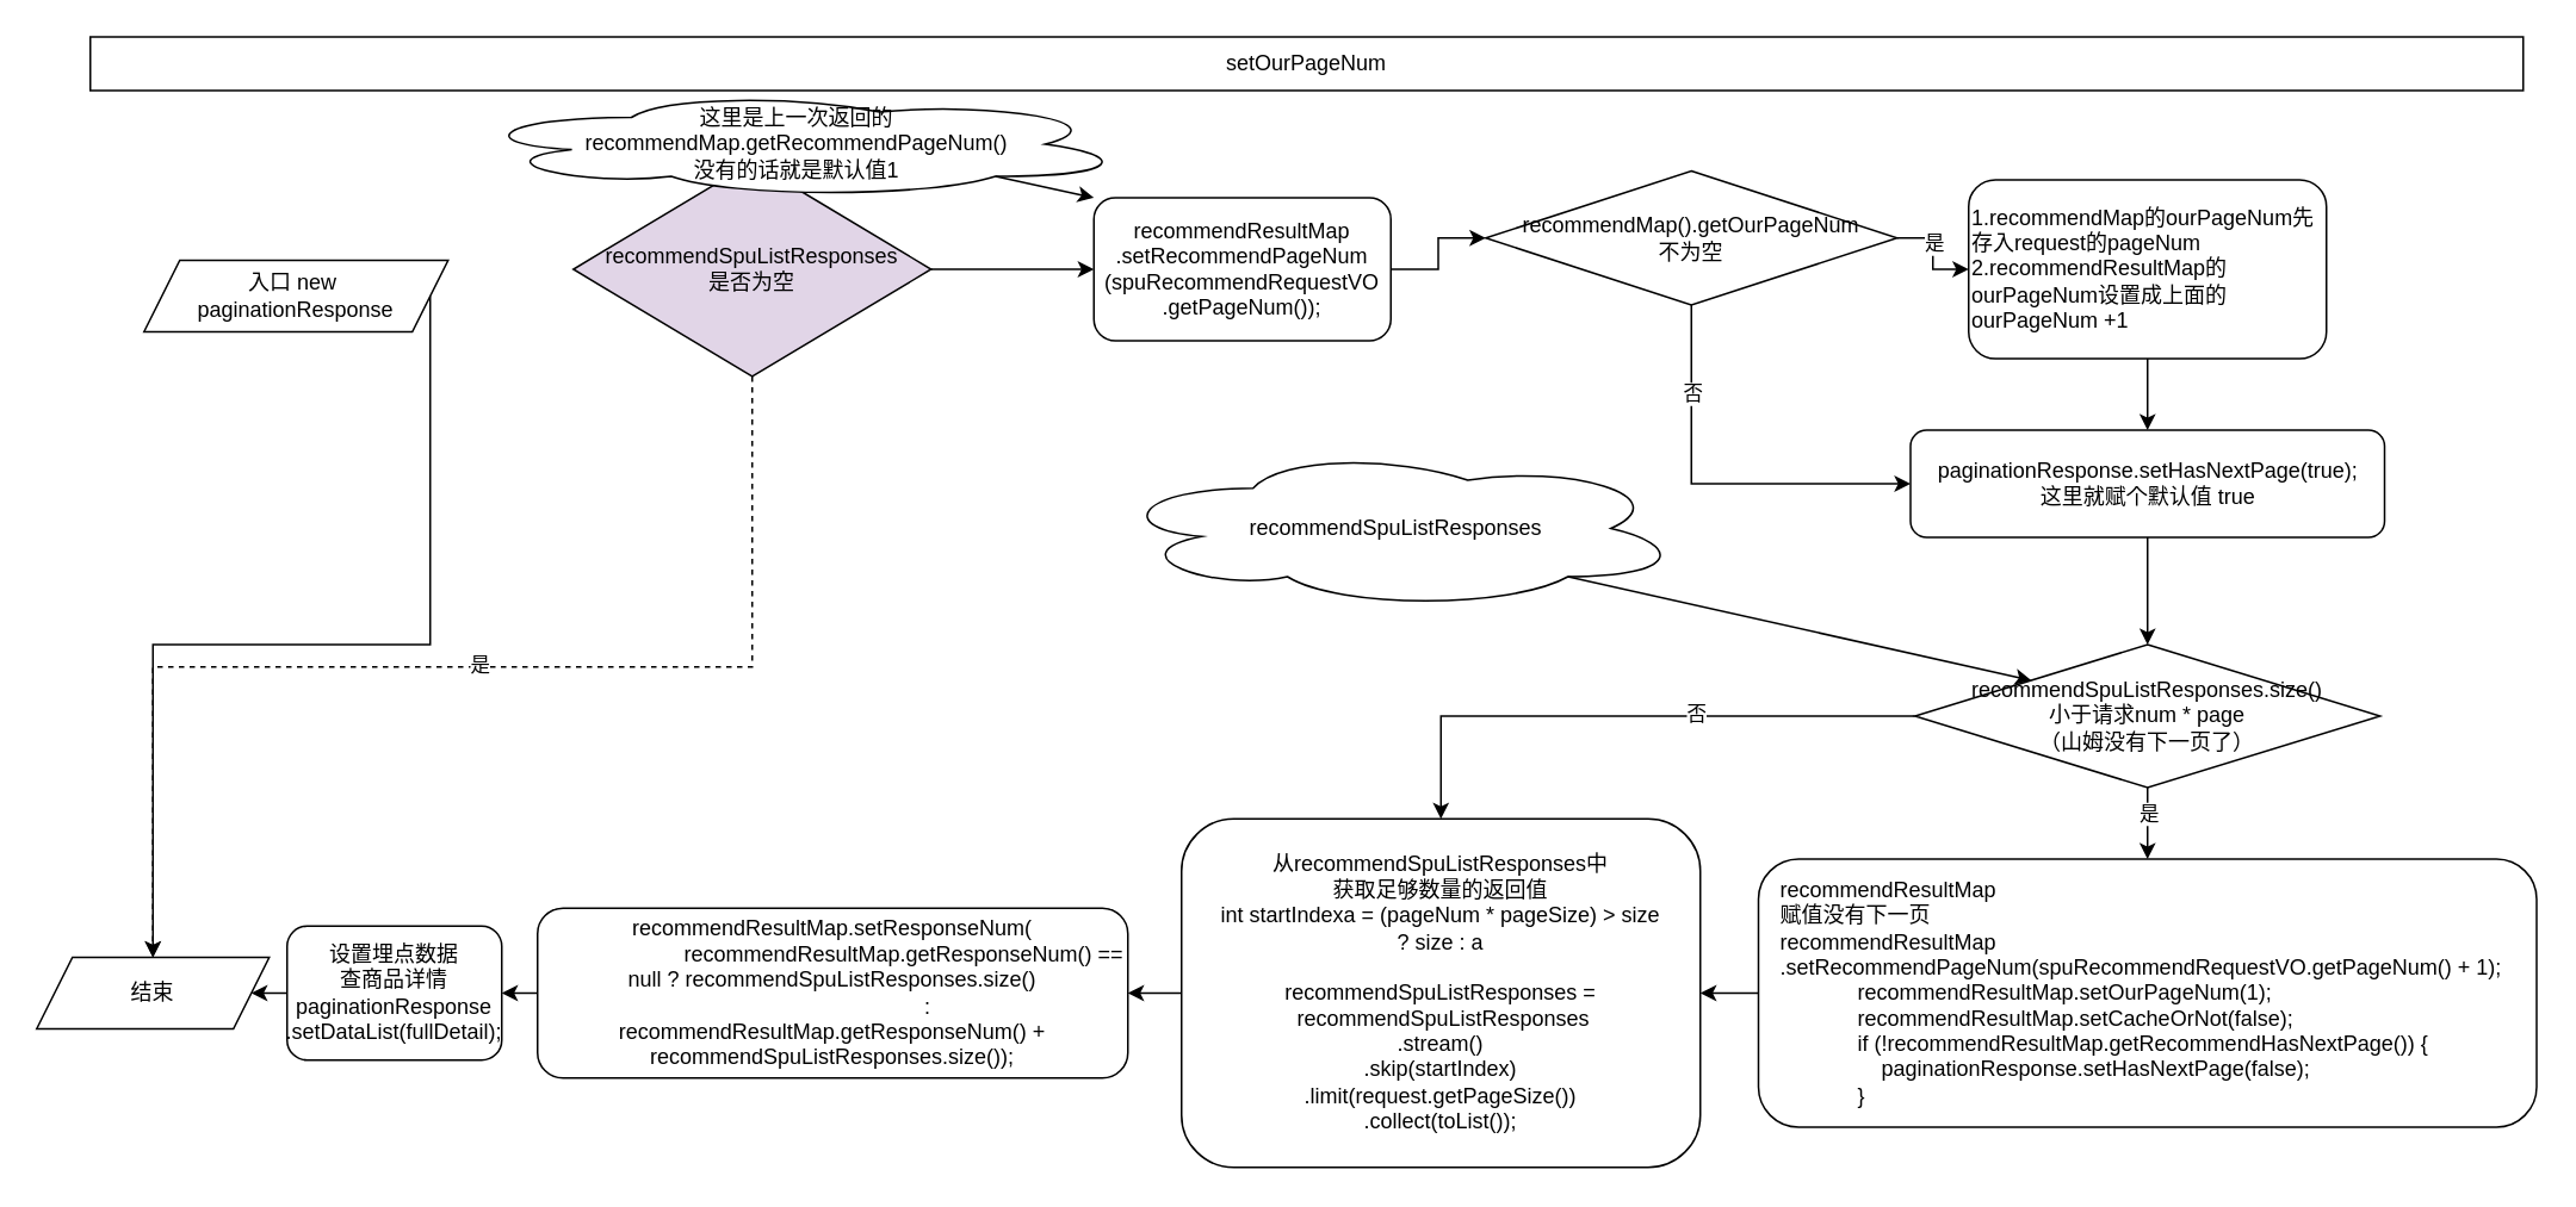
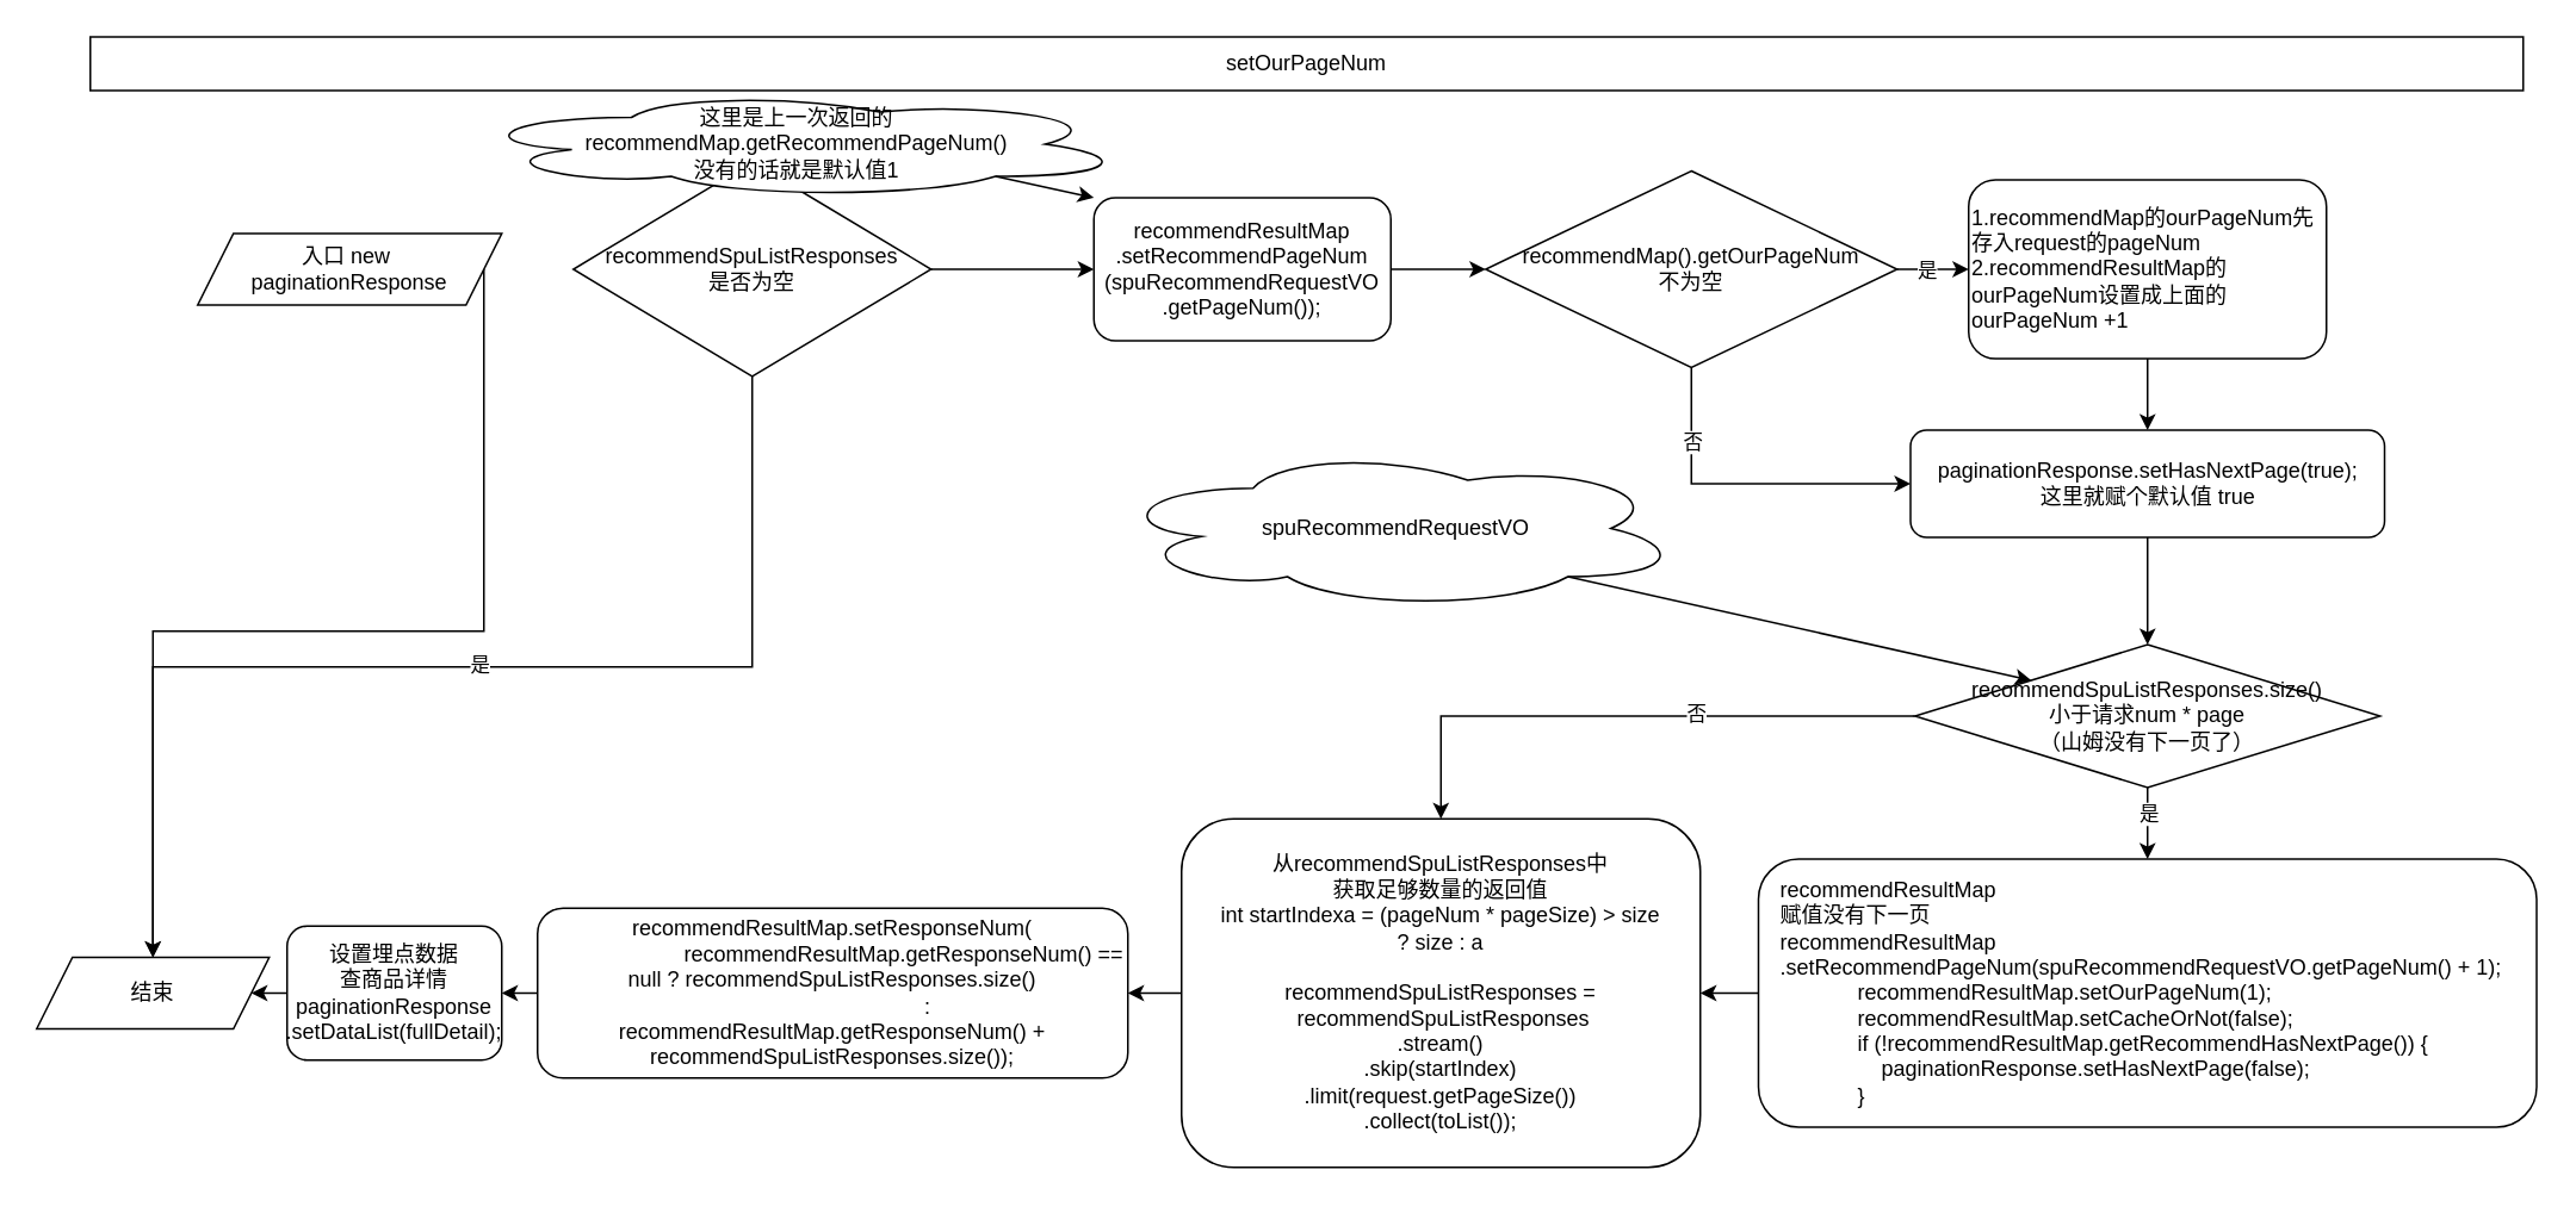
- <mxCell id="18" value="recommendMap().getOurPageNum&lt;br&gt;不为空" style="rhombus;whiteSpace=wrap;html=1;" vertex="1" parent="1"><mxGeometry x="830" y="95" width="230" height="75" as="geometry" /></mxCell>
+ <mxCell id="18" value="recommendMap().getOurPageNum&lt;br&gt;不为空" style="rhombus;whiteSpace=wrap;html=1;" vertex="1" parent="1"><mxGeometry x="830" y="95" width="230" height="110" as="geometry" /></mxCell>
- <mxCell id="9" value="recommendSpuListResponses&lt;br&gt;是否为空" style="rhombus;whiteSpace=wrap;html=1;fillColor=#e1d5e7;" vertex="1" parent="1"><mxGeometry x="320" y="90" width="200" height="120" as="geometry" /></mxCell>
+ <mxCell id="9" value="recommendSpuListResponses&lt;br&gt;是否为空" style="rhombus;whiteSpace=wrap;html=1;" vertex="1" parent="1"><mxGeometry x="320" y="90" width="200" height="120" as="geometry" /></mxCell>
- <mxCell id="4" value="入口 new&amp;nbsp;&lt;br&gt;paginationResponse" style="shape=parallelogram;perimeter=parallelogramPerimeter;whiteSpace=wrap;html=1;fixedSize=1;" vertex="1" parent="1"><mxGeometry x="80" y="145" width="170" height="40" as="geometry" /></mxCell>
+ <mxCell id="4" value="入口 new&amp;nbsp;&lt;br&gt;paginationResponse" style="shape=parallelogram;perimeter=parallelogramPerimeter;whiteSpace=wrap;html=1;fixedSize=1;" vertex="1" parent="1"><mxGeometry x="110" y="130" width="170" height="40" as="geometry" /></mxCell>
- <mxCell id="28" value="recommendSpuListResponses" style="ellipse;shape=cloud;whiteSpace=wrap;html=1;" vertex="1" parent="1"><mxGeometry x="620" y="250" width="320" height="90" as="geometry" /></mxCell>
+ <mxCell id="28" value="spuRecommendRequestVO" style="ellipse;shape=cloud;whiteSpace=wrap;html=1;" vertex="1" parent="1"><mxGeometry x="620" y="250" width="320" height="90" as="geometry" /></mxCell>
- <mxCell id="6" style="edgeStyle=orthogonalEdgeStyle;rounded=0;orthogonalLoop=1;jettySize=auto;html=1;exitX=0.5;exitY=1;exitDx=0;exitDy=0;entryX=0.5;entryY=0;entryDx=0;entryDy=0;dashed=1;" edge="1" parent="1" source="9" target="5"><mxGeometry relative="1" as="geometry" /></mxCell>
+ <mxCell id="6" style="edgeStyle=orthogonalEdgeStyle;rounded=0;orthogonalLoop=1;jettySize=auto;html=1;exitX=0.5;exitY=1;exitDx=0;exitDy=0;entryX=0.5;entryY=0;entryDx=0;entryDy=0;" edge="1" parent="1" source="9" target="5"><mxGeometry relative="1" as="geometry" /></mxCell>
